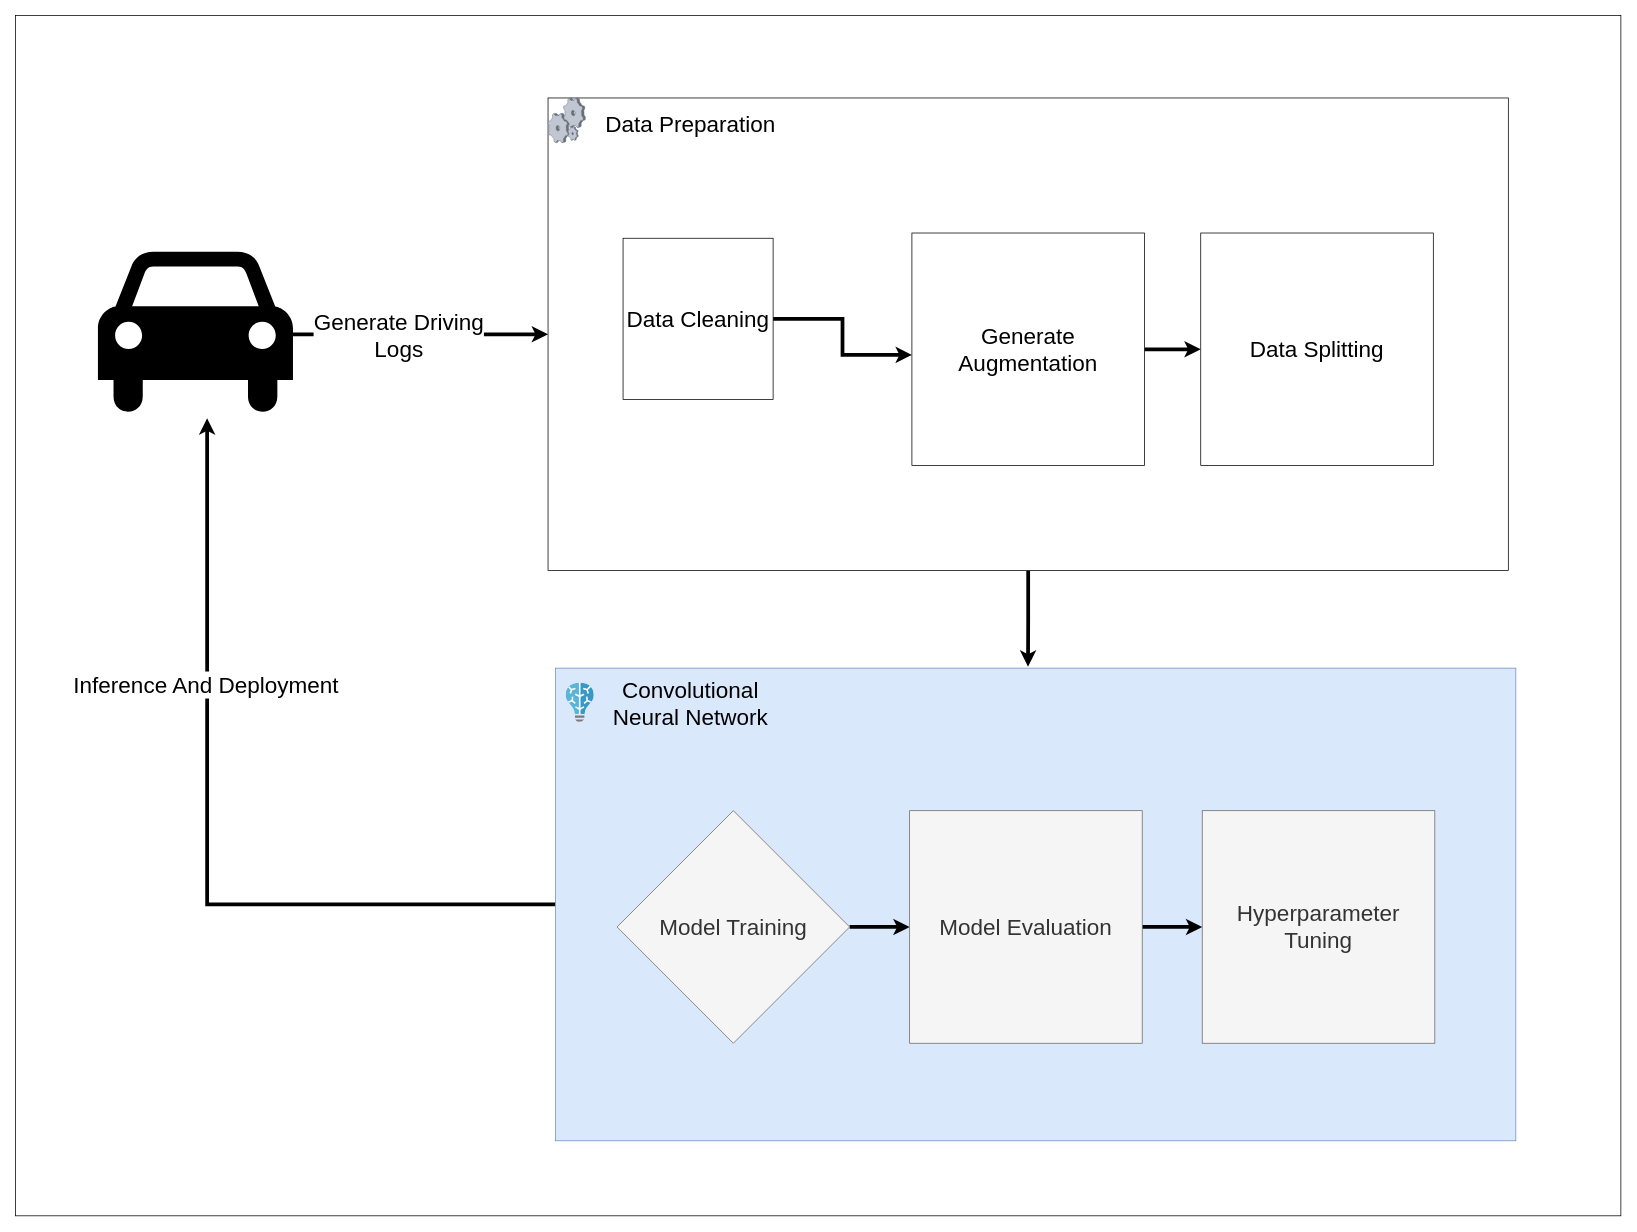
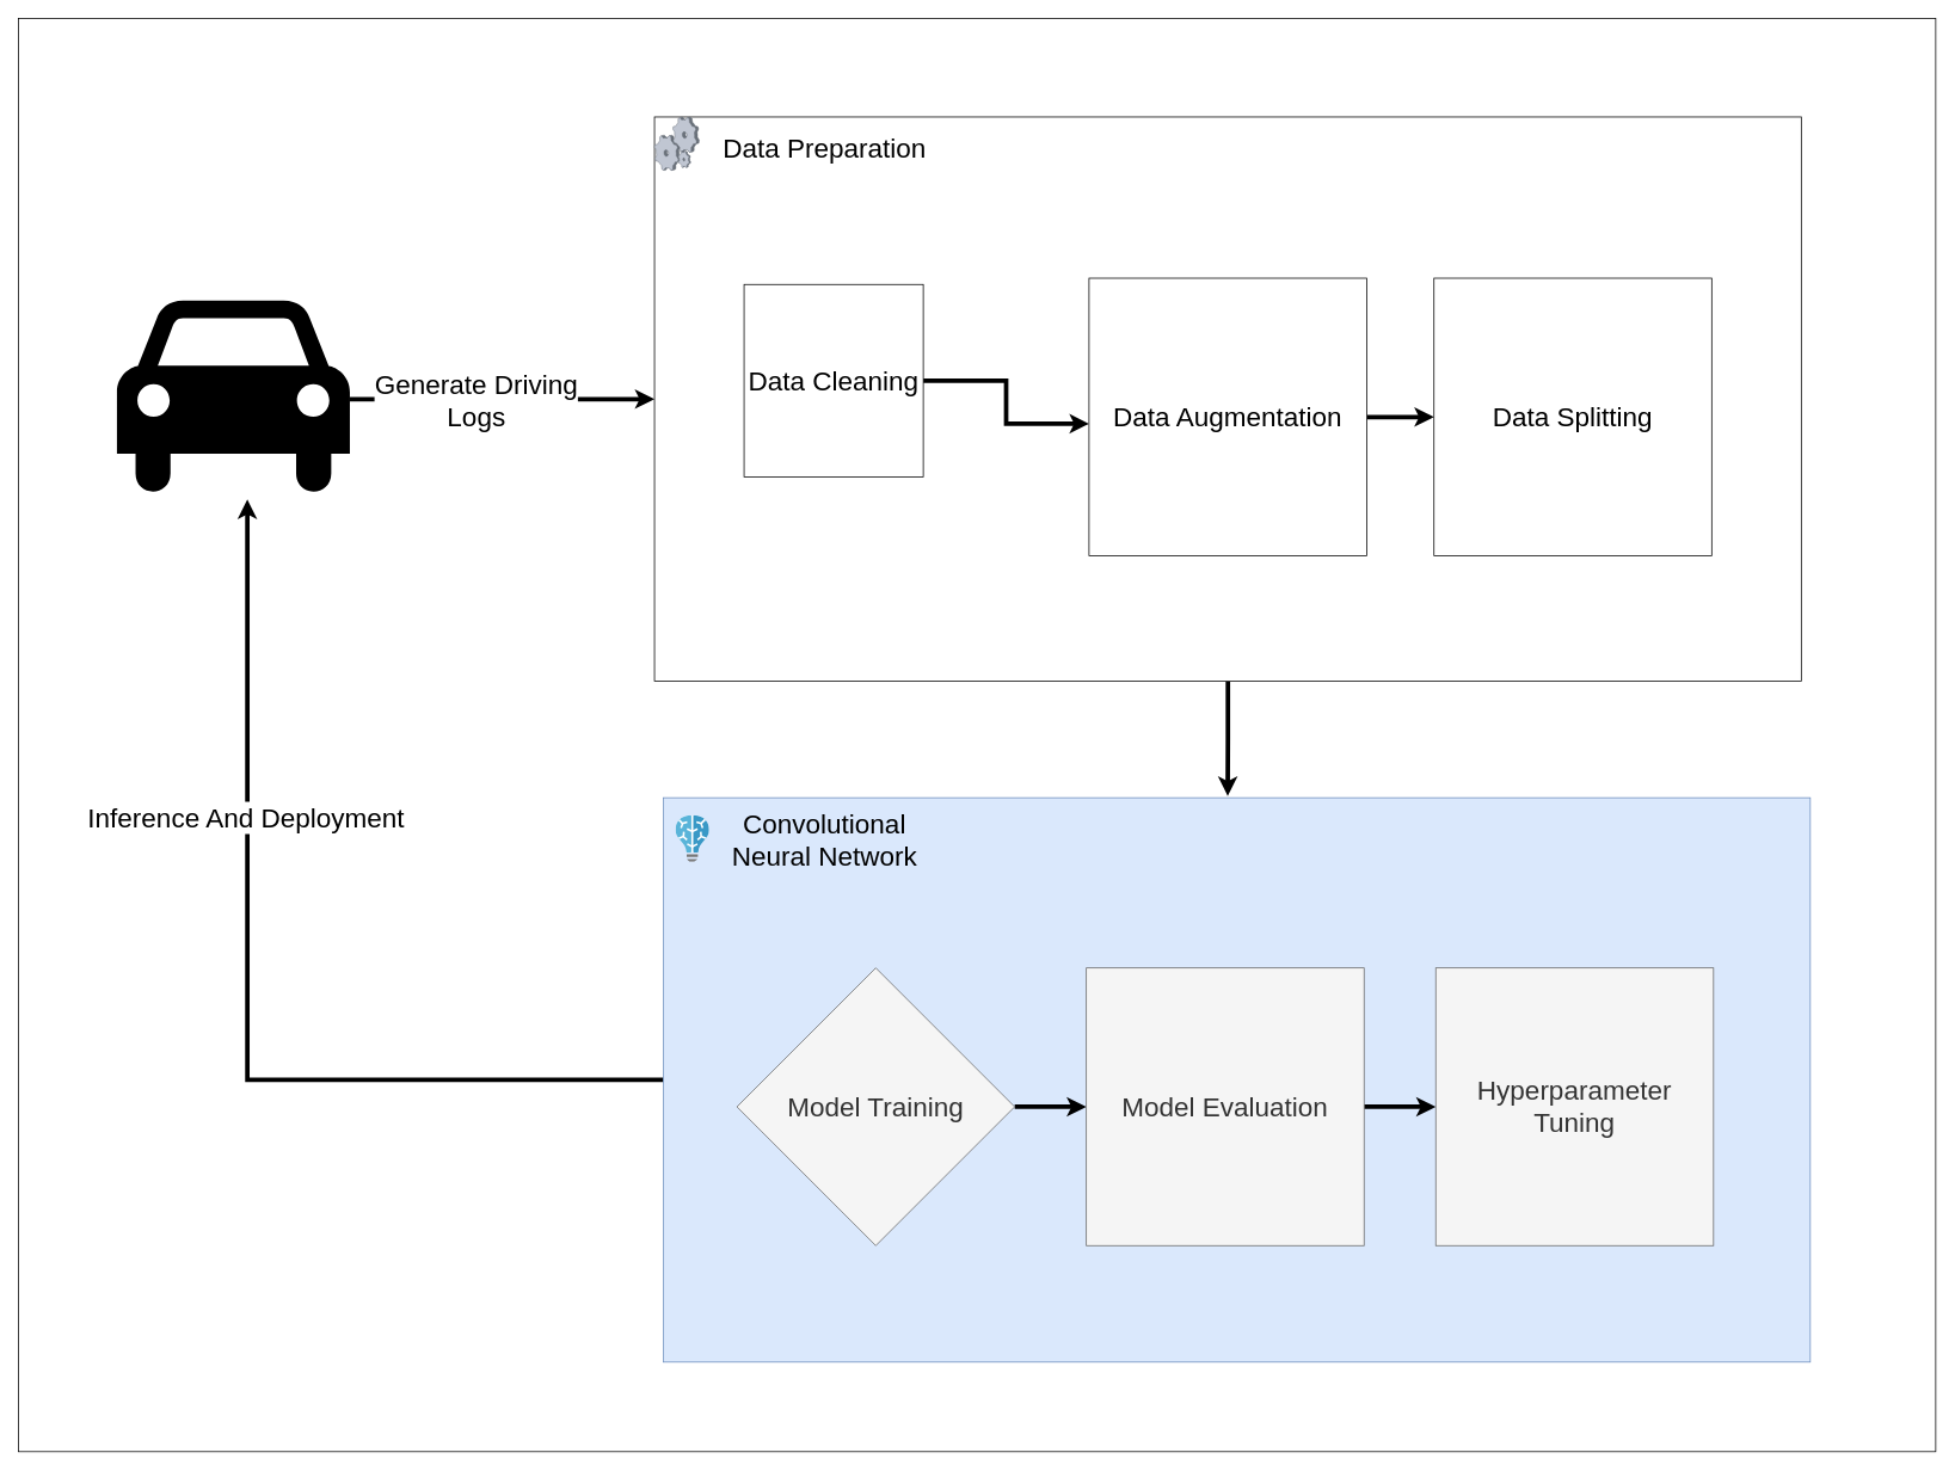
- <mxCell id="13" value="Generate Augmentation" style="whiteSpace=wrap;html=1;aspect=fixed;fontSize=30;" parent="1" vertex="1"><mxGeometry x="1215" y="310" width="310" height="310" as="geometry" /></mxCell>
+ <mxCell id="13" value="Data Augmentation" style="whiteSpace=wrap;html=1;aspect=fixed;fontSize=30;" parent="1" vertex="1"><mxGeometry x="1215" y="310" width="310" height="310" as="geometry" /></mxCell>
